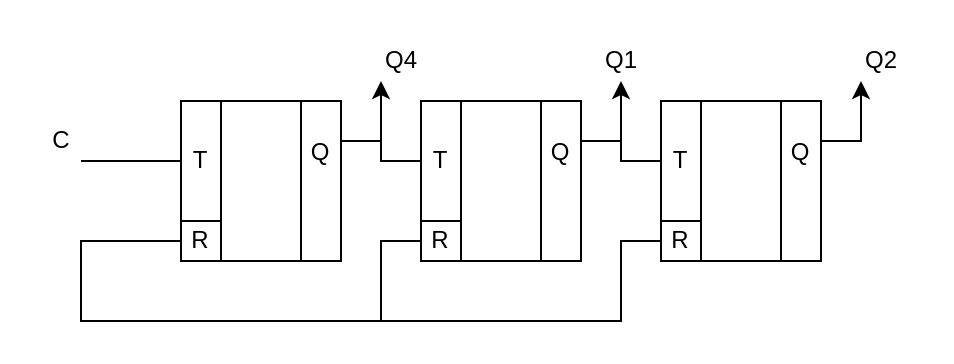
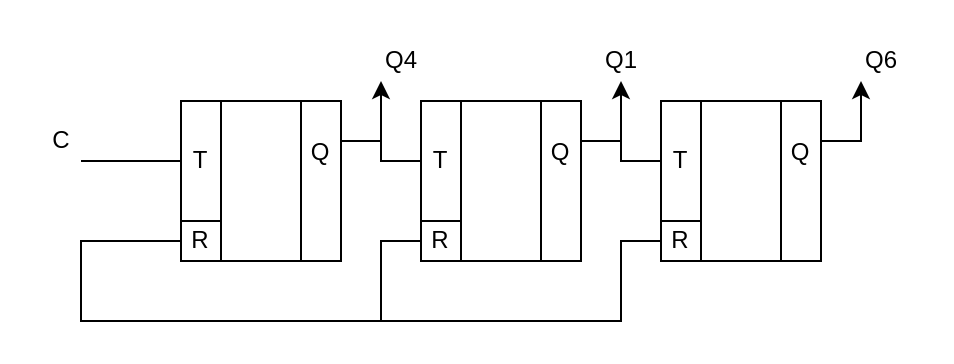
- <mxCell id="28" value="Q2" style="text;html=1;align=center;verticalAlign=middle;resizable=0;points=[];autosize=1;strokeColor=none;fillColor=none;" vertex="1" parent="1"><mxGeometry x="425" y="20" width="30" height="20" as="geometry" /></mxCell>
+ <mxCell id="28" value="Q6" style="text;html=1;align=center;verticalAlign=middle;resizable=0;points=[];autosize=1;strokeColor=none;fillColor=none;" vertex="1" parent="1"><mxGeometry x="425" y="20" width="30" height="20" as="geometry" /></mxCell>
